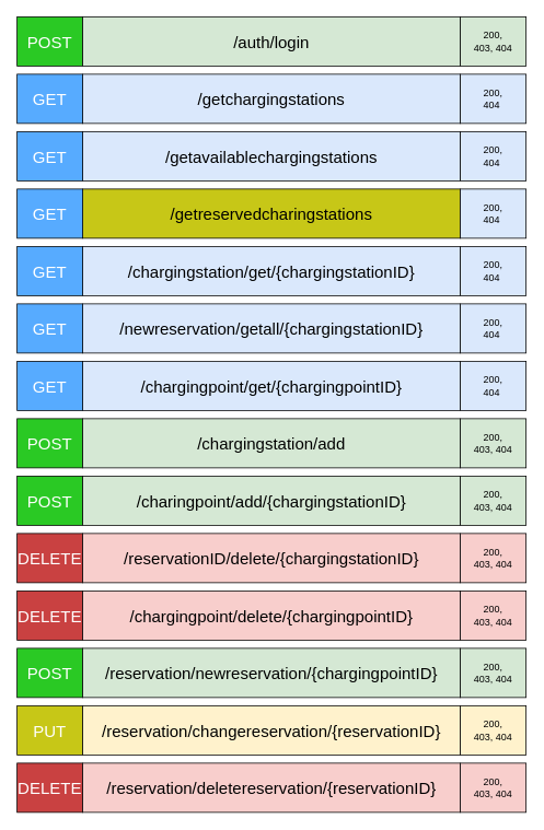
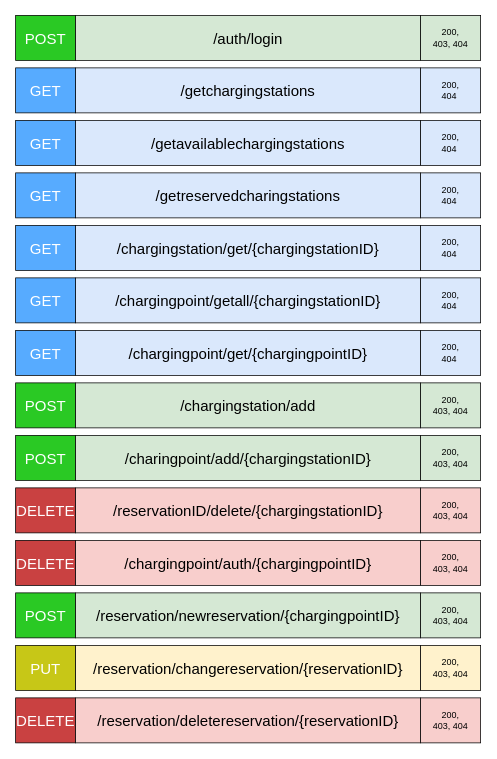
- <mxCell id="14" value="&lt;font style=&quot;font-size: 20px;&quot;&gt;/getreservedcharingstations&lt;/font&gt;" style="rounded=0;whiteSpace=wrap;html=1;fillColor=#c7c717;strokeColor=#000000;" vertex="1" parent="1"><mxGeometry x="100" y="230" width="460" height="60" as="geometry" /></mxCell>
+ <mxCell id="14" value="&lt;font style=&quot;font-size: 20px;&quot;&gt;/getreservedcharingstations&lt;/font&gt;" style="rounded=0;whiteSpace=wrap;html=1;fillColor=#dae8fc;strokeColor=#000000;" vertex="1" parent="1"><mxGeometry x="100" y="230" width="460" height="60" as="geometry" /></mxCell>
- <mxCell id="38" value="&lt;font style=&quot;font-size: 20px;&quot;&gt;/newreservation/getall/{chargingstationID}&lt;/font&gt;" style="rounded=0;whiteSpace=wrap;html=1;fillColor=#dae8fc;strokeColor=#000000;" vertex="1" parent="1"><mxGeometry x="100" y="370" width="460" height="60" as="geometry" /></mxCell>
+ <mxCell id="38" value="&lt;font style=&quot;font-size: 20px;&quot;&gt;/chargingpoint/getall/{chargingstationID}&lt;/font&gt;" style="rounded=0;whiteSpace=wrap;html=1;fillColor=#dae8fc;strokeColor=#000000;" vertex="1" parent="1"><mxGeometry x="100" y="370" width="460" height="60" as="geometry" /></mxCell>
- <mxCell id="24" value="&lt;font style=&quot;font-size: 20px;&quot;&gt;/chargingpoint/delete/{chargingpointID}&lt;/font&gt;" style="rounded=0;whiteSpace=wrap;html=1;fillColor=#f8cecc;strokeColor=#000000;" vertex="1" parent="1"><mxGeometry x="100" y="720" width="460" height="60" as="geometry" /></mxCell>
+ <mxCell id="24" value="&lt;font style=&quot;font-size: 20px;&quot;&gt;/chargingpoint/auth/{chargingpointID}&lt;/font&gt;" style="rounded=0;whiteSpace=wrap;html=1;fillColor=#f8cecc;strokeColor=#000000;" vertex="1" parent="1"><mxGeometry x="100" y="720" width="460" height="60" as="geometry" /></mxCell>
